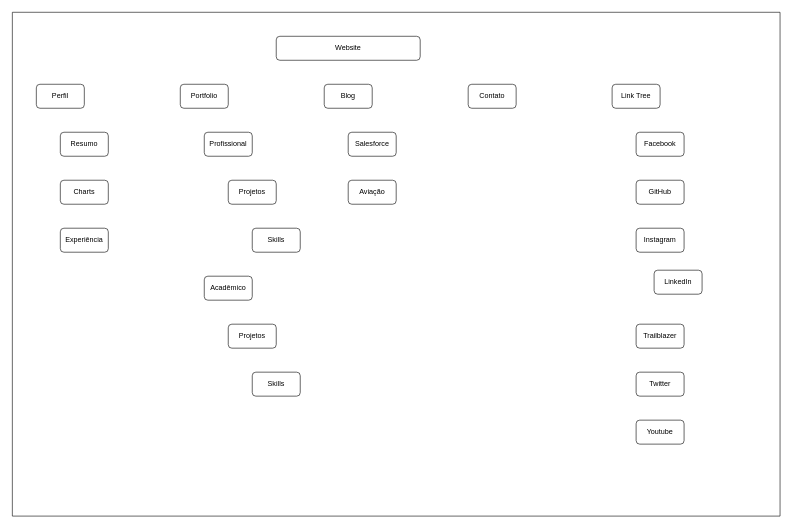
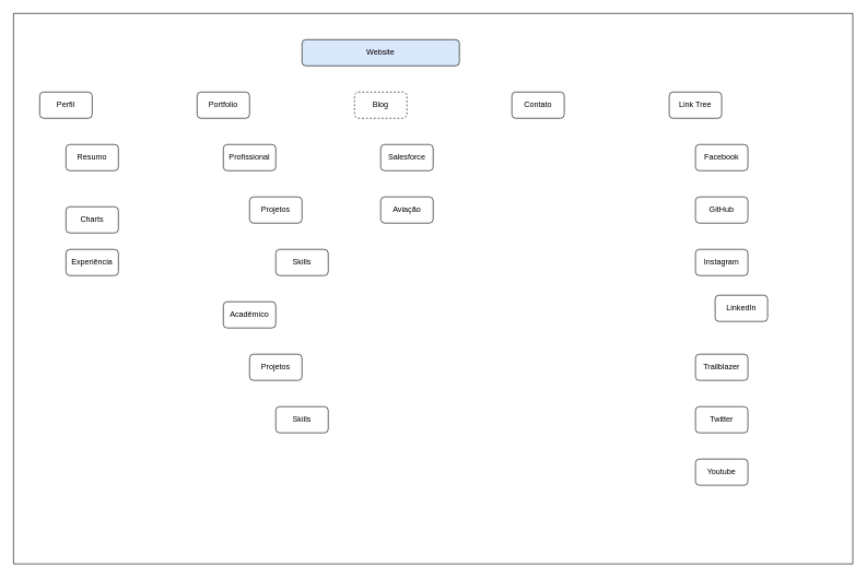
- <mxCell id="19" value="Website" style="rounded=1;whiteSpace=wrap;html=1;" vertex="1" parent="1"><mxGeometry x="460" y="60" width="240" height="40" as="geometry" /></mxCell>
+ <mxCell id="19" value="Website" style="rounded=1;whiteSpace=wrap;html=1;fillColor=#dae8fc;" vertex="1" parent="1"><mxGeometry x="460" y="60" width="240" height="40" as="geometry" /></mxCell>
- <mxCell id="8" value="Blog" style="rounded=1;whiteSpace=wrap;html=1;" vertex="1" parent="1"><mxGeometry x="540" y="140" width="80" height="40" as="geometry" /></mxCell>
+ <mxCell id="8" value="Blog" style="rounded=1;whiteSpace=wrap;html=1;dashed=1;" vertex="1" parent="1"><mxGeometry x="540" y="140" width="80" height="40" as="geometry" /></mxCell>
- <mxCell id="21" value="Charts" style="rounded=1;whiteSpace=wrap;html=1;" vertex="1" parent="1"><mxGeometry x="100" y="300" width="80" height="40" as="geometry" /></mxCell>
+ <mxCell id="21" value="Charts" style="rounded=1;whiteSpace=wrap;html=1;" vertex="1" parent="1"><mxGeometry x="100" y="315" width="80" height="40" as="geometry" /></mxCell>
